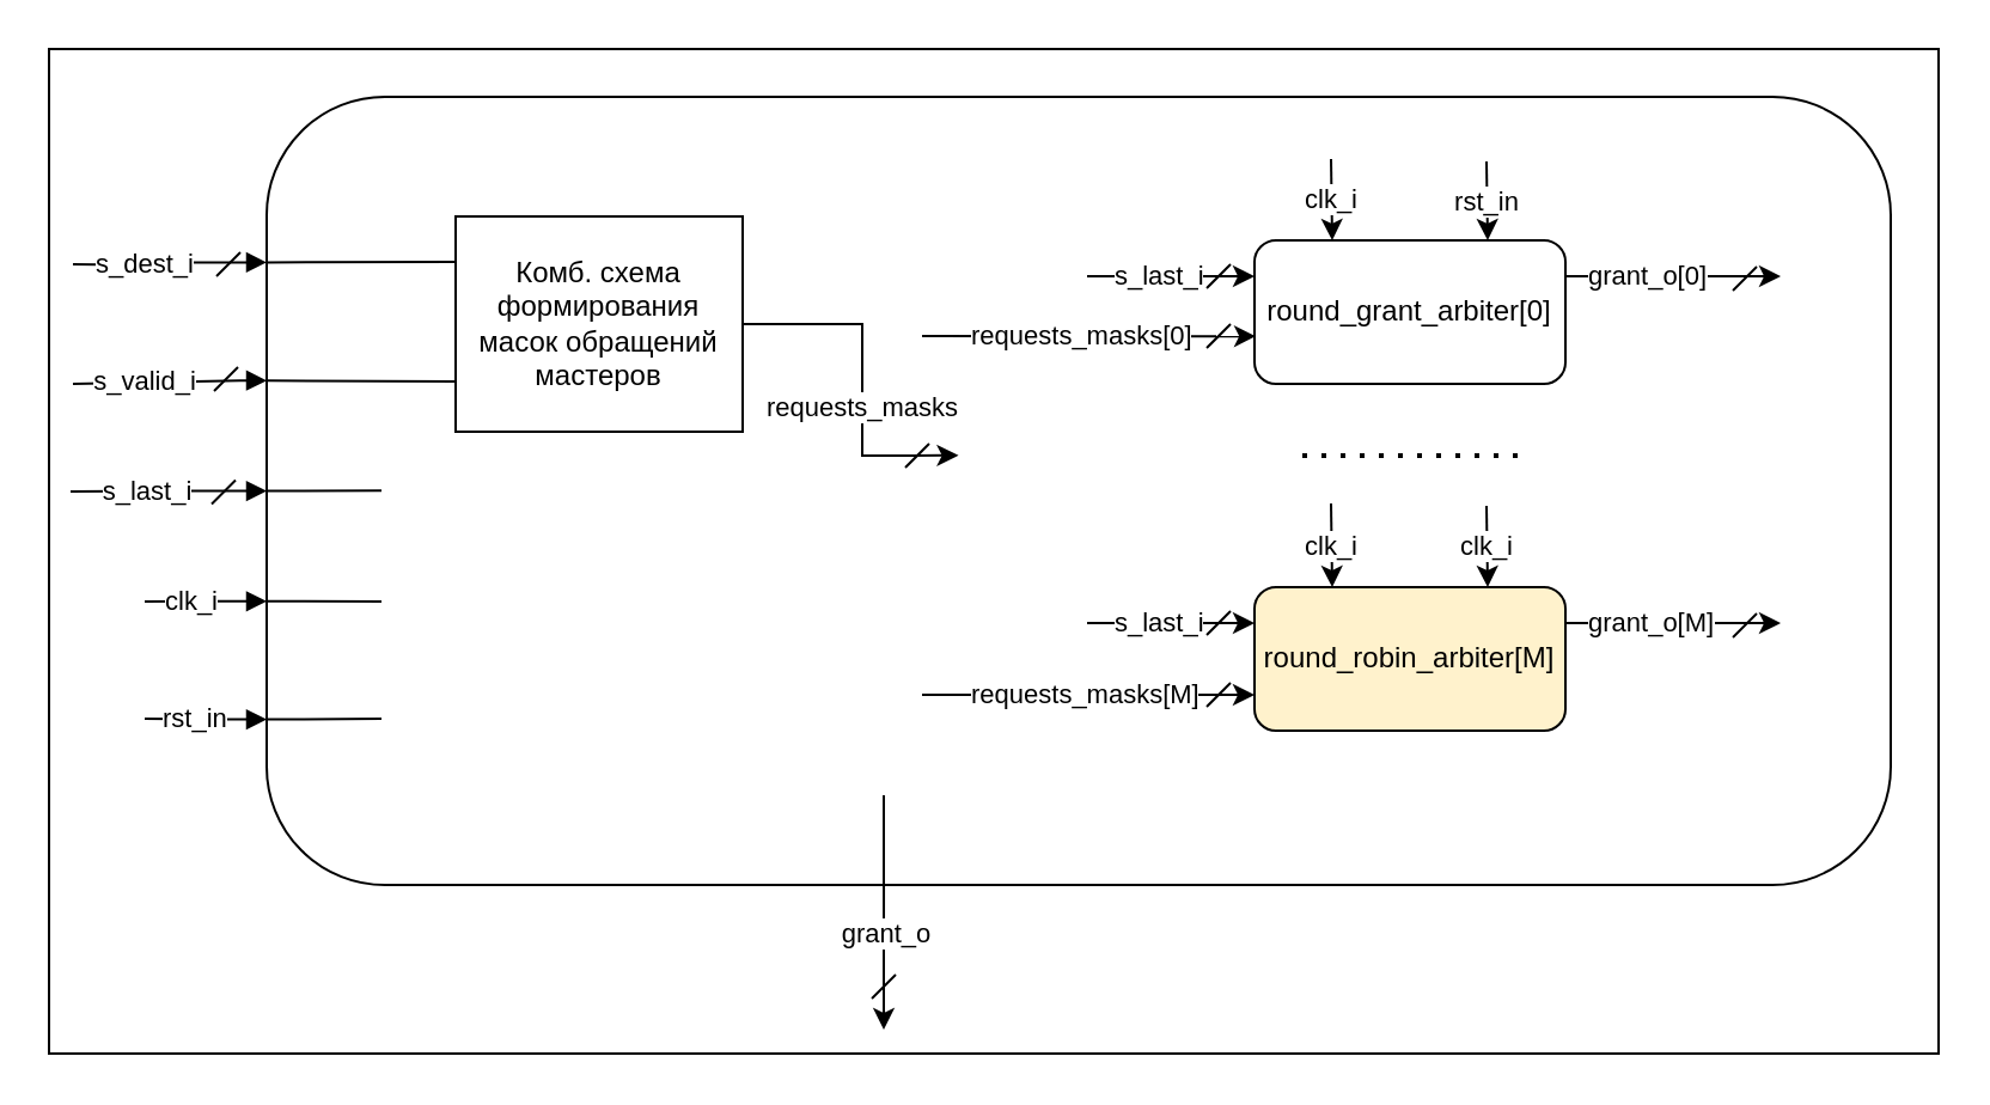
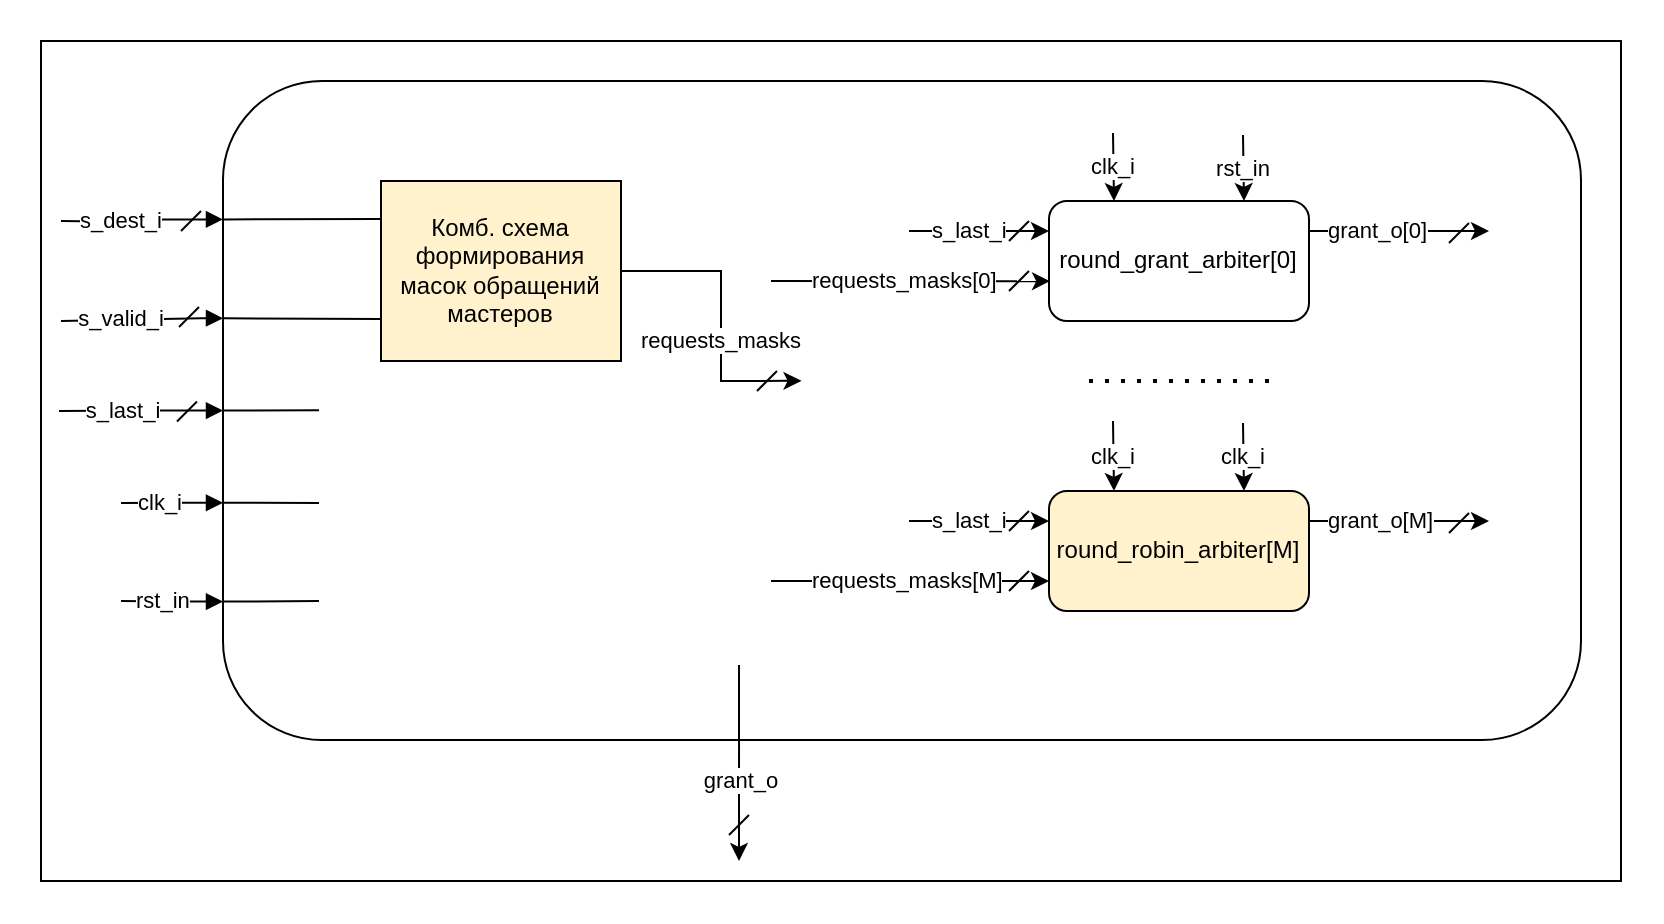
- <mxCell id="18" value="Комб. схема формирования масок обращений мастеров" style="rounded=0;whiteSpace=wrap;html=1;" parent="1" vertex="1"><mxGeometry x="190" y="90" width="120" height="90" as="geometry" /></mxCell>
+ <mxCell id="18" value="Комб. схема формирования масок обращений мастеров" style="rounded=0;whiteSpace=wrap;html=1;fillColor=#fff2cc;" parent="1" vertex="1"><mxGeometry x="190" y="90" width="120" height="90" as="geometry" /></mxCell>
